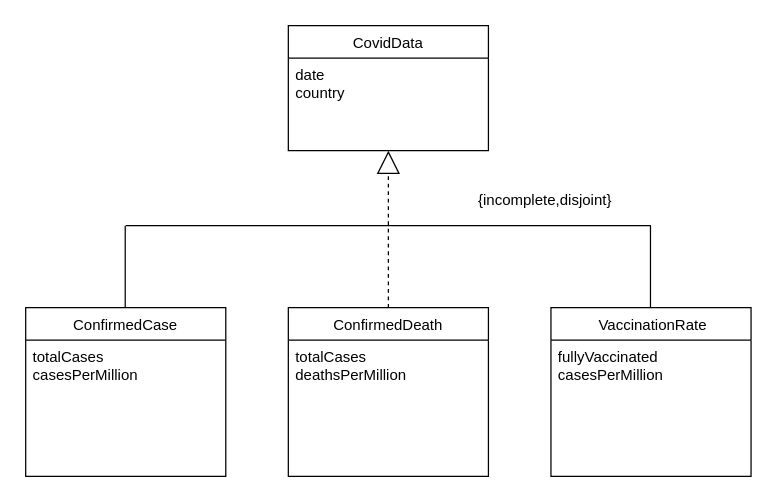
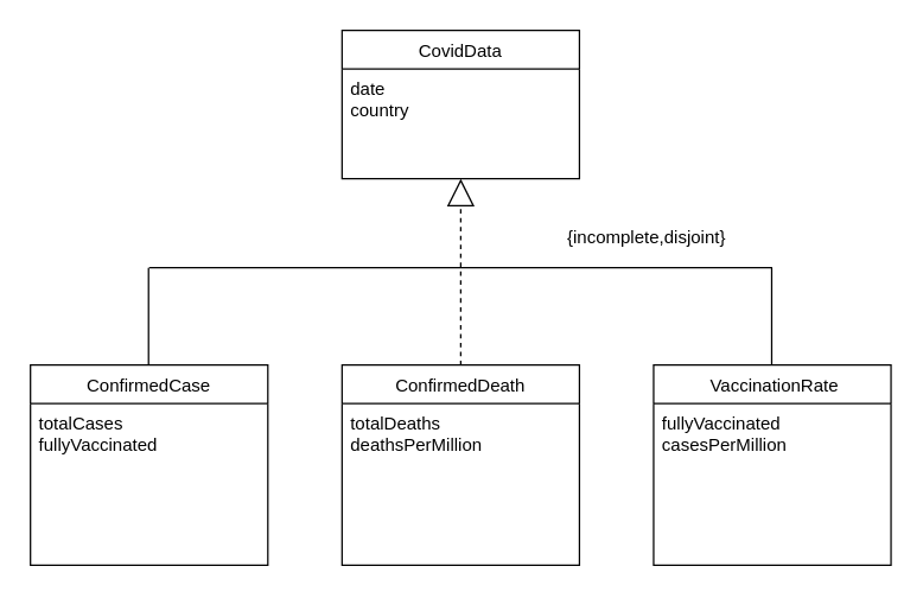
- <mxCell id="4" value="totalCases&#10;casesPerMillion" style="text;align=left;verticalAlign=top;spacingLeft=4;spacingRight=4;overflow=hidden;rotatable=0;points=[[0,0.5],[1,0.5]];portConstraint=eastwest;rounded=0;shadow=0;html=0;" parent="3" vertex="1"><mxGeometry y="26" width="160" height="74" as="geometry" /></mxCell>
+ <mxCell id="4" value="totalCases&#10;fullyVaccinated" style="text;align=left;verticalAlign=top;spacingLeft=4;spacingRight=4;overflow=hidden;rotatable=0;points=[[0,0.5],[1,0.5]];portConstraint=eastwest;rounded=0;shadow=0;html=0;" parent="3" vertex="1"><mxGeometry y="26" width="160" height="74" as="geometry" /></mxCell>
- <mxCell id="6" value="totalCases&#10;deathsPerMillion&#10;" style="text;align=left;verticalAlign=top;spacingLeft=4;spacingRight=4;overflow=hidden;rotatable=0;points=[[0,0.5],[1,0.5]];portConstraint=eastwest;rounded=0;shadow=0;html=0;" parent="5" vertex="1"><mxGeometry y="26" width="160" height="74" as="geometry" /></mxCell>
+ <mxCell id="6" value="totalDeaths&#10;deathsPerMillion&#10;" style="text;align=left;verticalAlign=top;spacingLeft=4;spacingRight=4;overflow=hidden;rotatable=0;points=[[0,0.5],[1,0.5]];portConstraint=eastwest;rounded=0;shadow=0;html=0;" parent="5" vertex="1"><mxGeometry y="26" width="160" height="74" as="geometry" /></mxCell>
